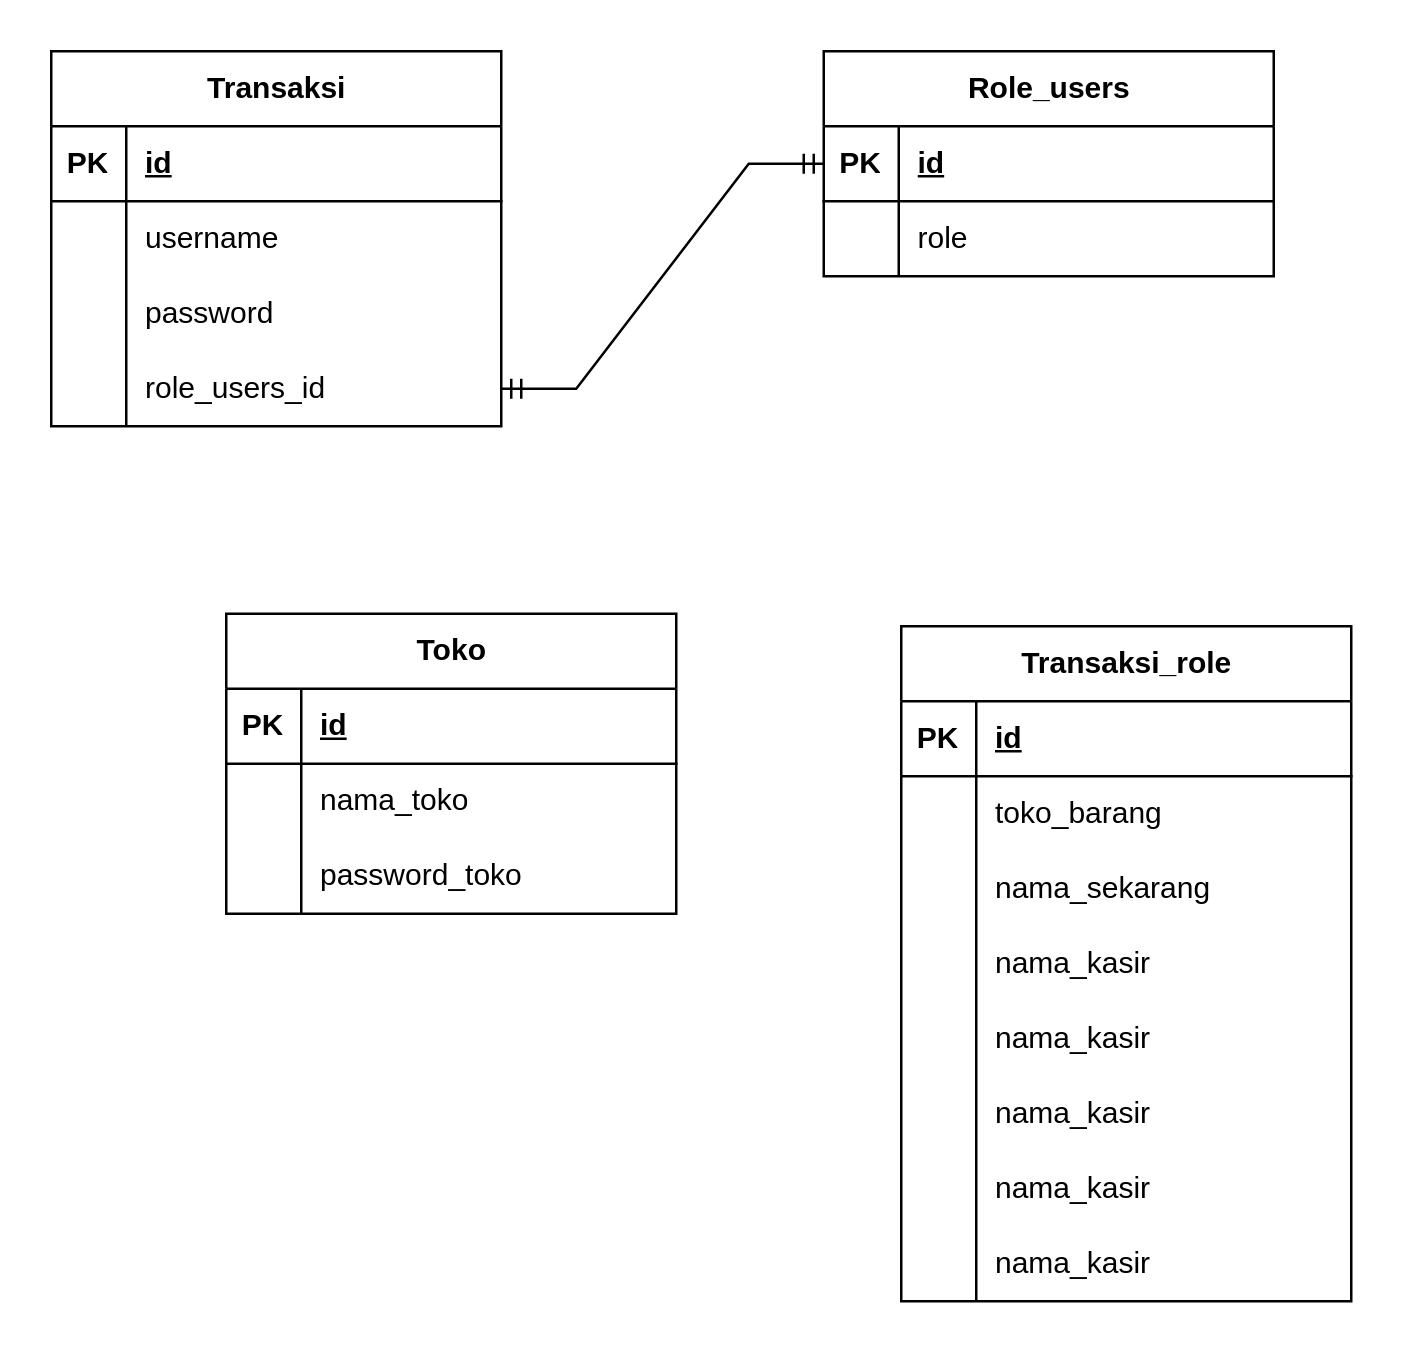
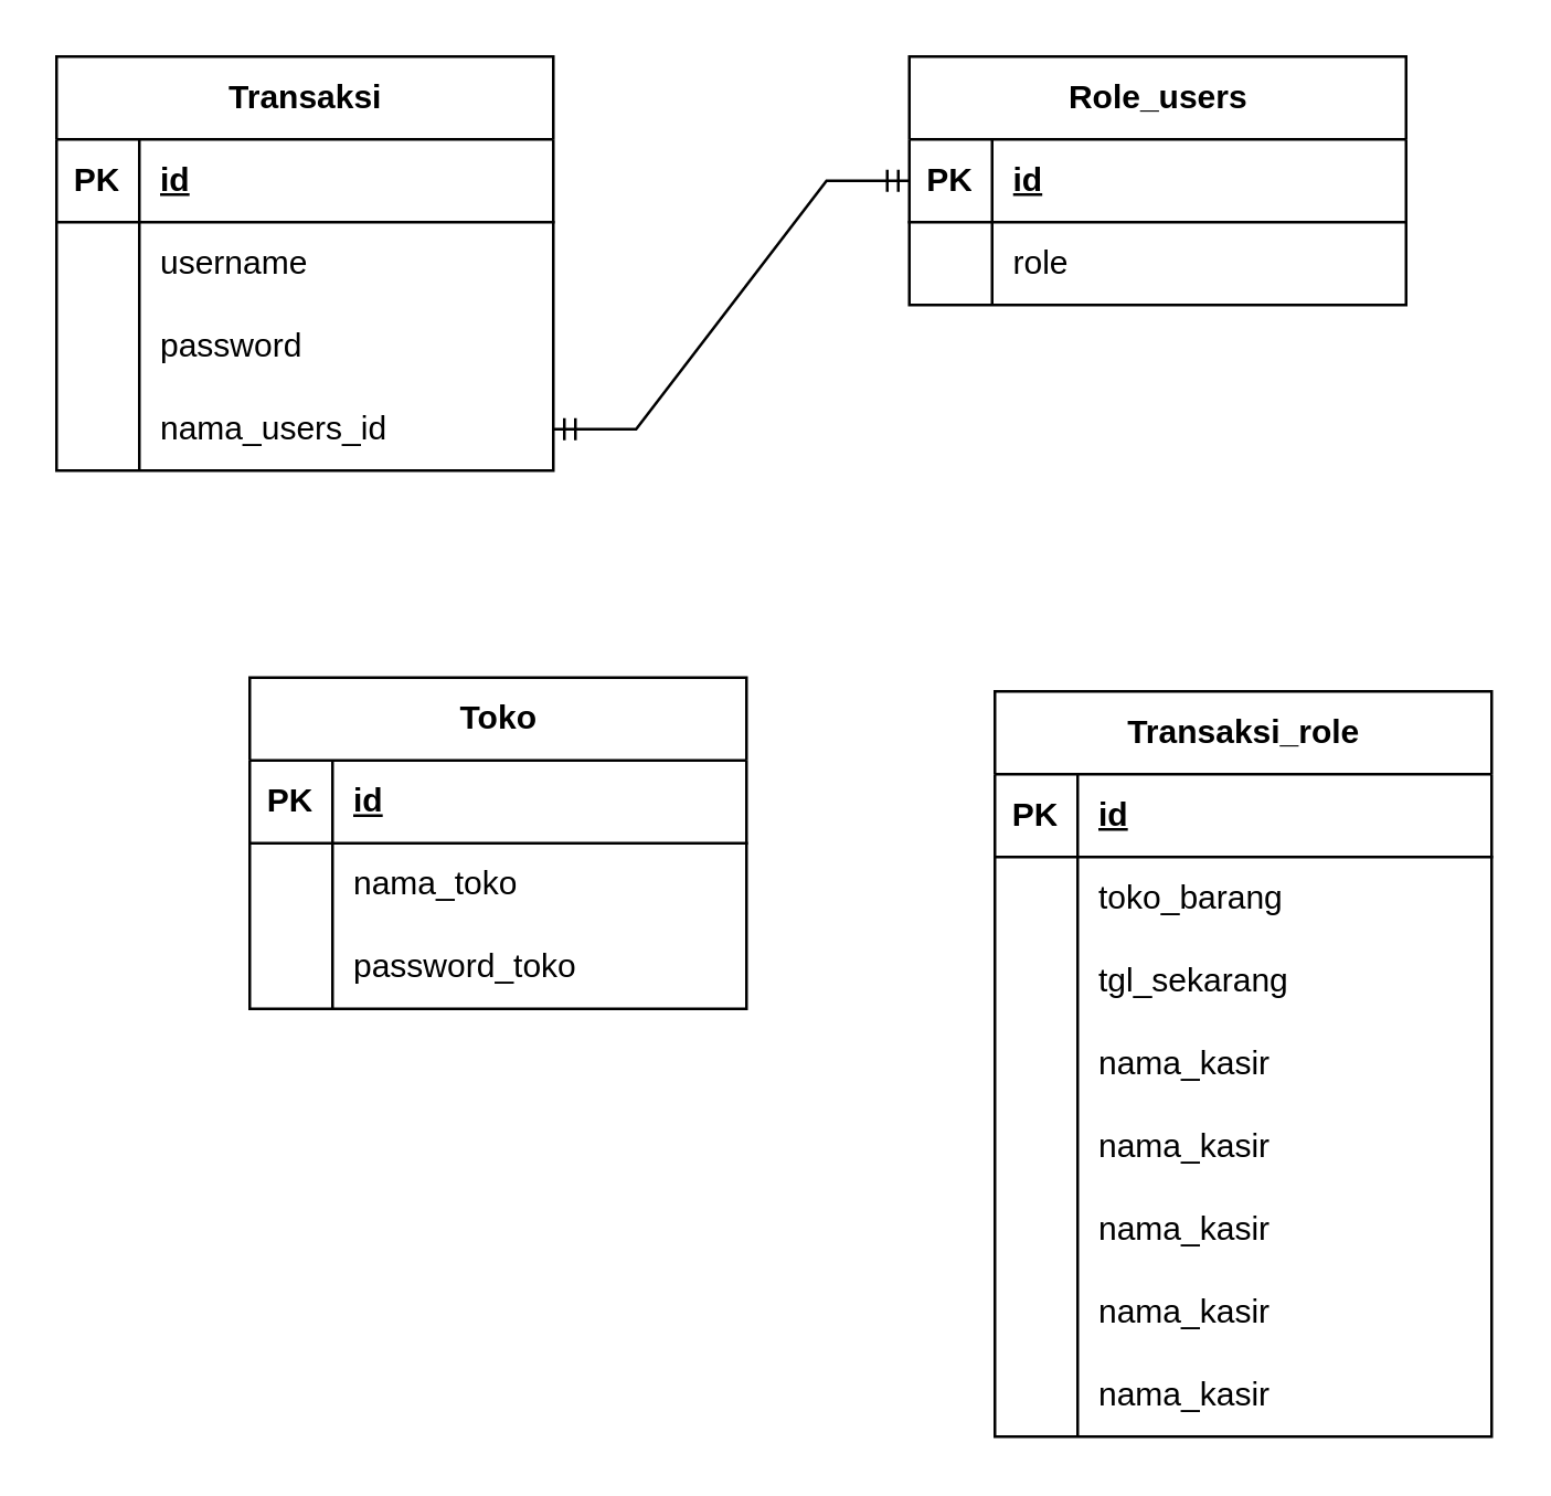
- <mxCell id="14" value="role_users_id" style="shape=partialRectangle;connectable=0;fillColor=none;top=0;left=0;bottom=0;right=0;align=left;spacingLeft=6;overflow=hidden;whiteSpace=wrap;html=1;" vertex="1" parent="12"><mxGeometry x="30" width="150" height="30" as="geometry"><mxRectangle width="150" height="30" as="alternateBounds" /></mxGeometry></mxCell>
+ <mxCell id="14" value="nama_users_id" style="shape=partialRectangle;connectable=0;fillColor=none;top=0;left=0;bottom=0;right=0;align=left;spacingLeft=6;overflow=hidden;whiteSpace=wrap;html=1;" vertex="1" parent="12"><mxGeometry x="30" width="150" height="30" as="geometry"><mxRectangle width="150" height="30" as="alternateBounds" /></mxGeometry></mxCell>
- <mxCell id="42" value="nama_sekarang" style="shape=partialRectangle;connectable=0;fillColor=none;top=0;left=0;bottom=0;right=0;align=left;spacingLeft=6;overflow=hidden;whiteSpace=wrap;html=1;" vertex="1" parent="40"><mxGeometry x="30" width="150" height="30" as="geometry"><mxRectangle width="150" height="30" as="alternateBounds" /></mxGeometry></mxCell>
+ <mxCell id="42" value="tgl_sekarang" style="shape=partialRectangle;connectable=0;fillColor=none;top=0;left=0;bottom=0;right=0;align=left;spacingLeft=6;overflow=hidden;whiteSpace=wrap;html=1;" vertex="1" parent="40"><mxGeometry x="30" width="150" height="30" as="geometry"><mxRectangle width="150" height="30" as="alternateBounds" /></mxGeometry></mxCell>
